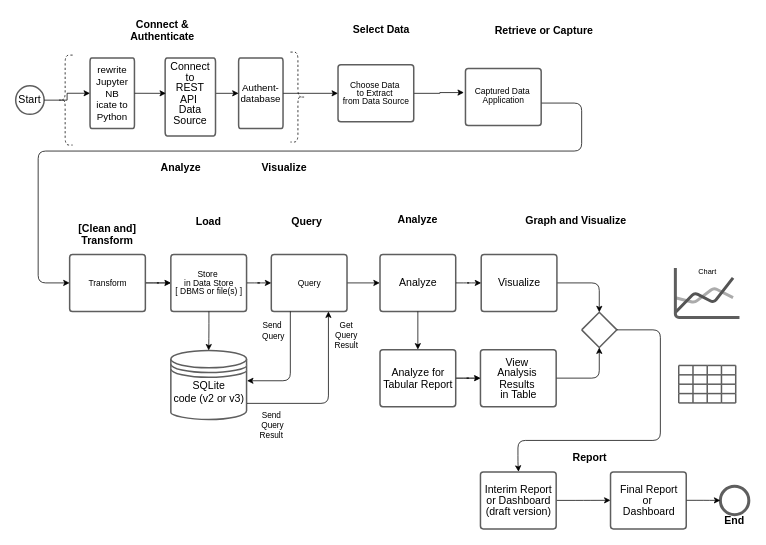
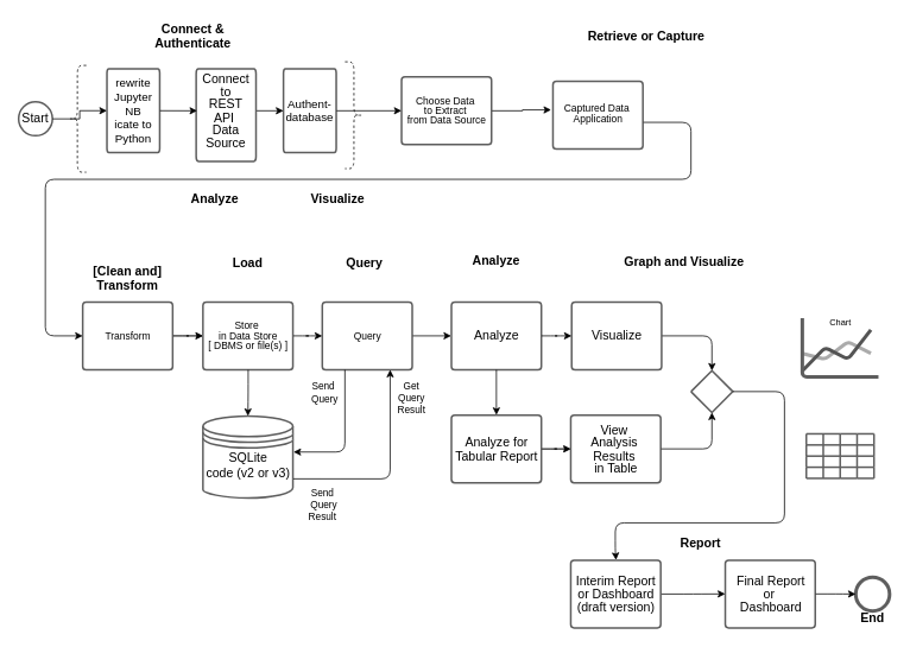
- <mxCell id="20" value="&lt;div style=&quot;&quot;&gt;&lt;p style=&quot;margin: 0px; text-indent: 0px; direction: ltr;&quot;&gt;&lt;font size=&quot;1&quot; style=&quot;font-family: Arial; direction: ltr; letter-spacing: 0px; line-height: 100%; opacity: 1;&quot;&gt;&lt;b style=&quot;font-size: 14px;&quot;&gt;Select Data&lt;/b&gt;&lt;/font&gt;&lt;/p&gt;&lt;/div&gt;" style="text;vsdxID=56;fillColor=none;gradientColor=none;fillOpacity=0;strokeOpacity=0;strokeWidth=2;spacingTop=-3;spacingBottom=-3;spacingLeft=-3;spacingRight=-3;labelBackgroundColor=none;rounded=1;strokeColor=none;html=1;whiteSpace=wrap;verticalAlign=middle;align=center;;html=1;fontColor=#000000;" parent="18" vertex="1"><mxGeometry x="3.17" y="3.125" width="146.05" height="31.75" as="geometry" /></mxCell>
